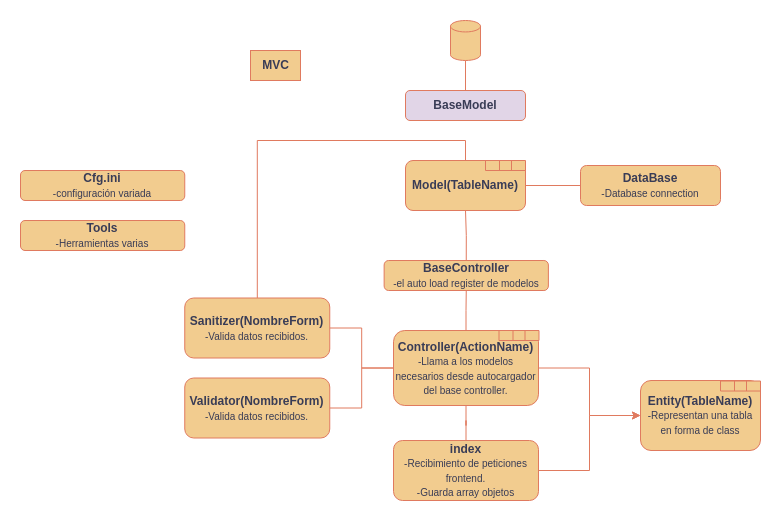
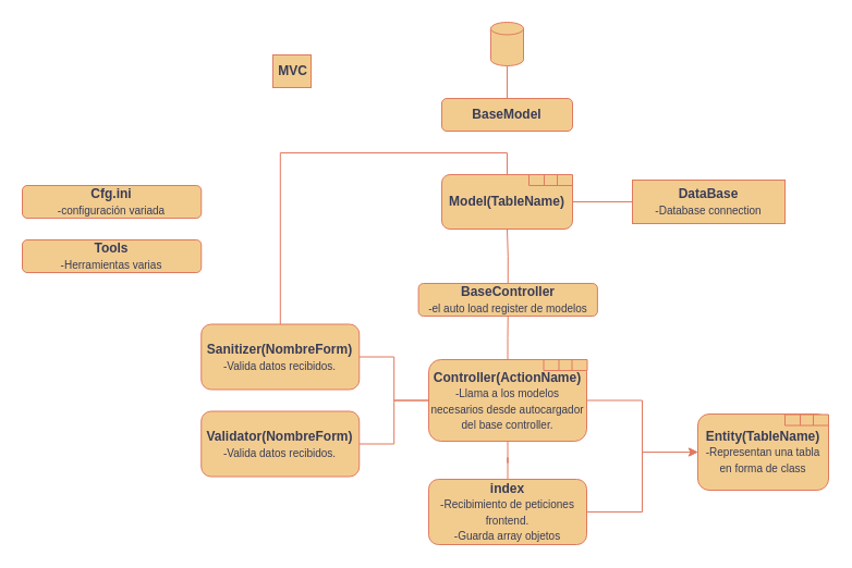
- <mxCell id="36" value="MVC" style="text;html=1;align=center;verticalAlign=middle;resizable=0;points=[];autosize=1;strokeColor=#E07A5F;fillColor=#F2CC8F;fontStyle=1;horizontal=1;labelBackgroundColor=none;fontColor=#393C56;" parent="1" vertex="1"><mxGeometry y="50" width="50" height="30" as="geometry" x="250" /></mxCell>
+ <mxCell id="36" value="MVC" style="text;html=1;align=center;verticalAlign=middle;resizable=0;points=[];autosize=1;strokeColor=#E07A5F;fillColor=#F2CC8F;fontStyle=1;horizontal=1;labelBackgroundColor=none;fontColor=#393C56;" parent="1" vertex="1"><mxGeometry x="250" y="50" width="35" height="30" as="geometry" /></mxCell>
- <mxCell id="2" value="&lt;b&gt;BaseModel&lt;/b&gt;" style="rounded=1;whiteSpace=wrap;html=1;fontSize=12;glass=0;strokeWidth=1;shadow=0;labelBackgroundColor=none;fillColor=#e1d5e7;strokeColor=#E07A5F;fontColor=#393C56;" parent="1" vertex="1"><mxGeometry x="405" y="90" width="120" height="30" as="geometry" /></mxCell>
+ <mxCell id="2" value="&lt;b&gt;BaseModel&lt;/b&gt;" style="rounded=1;whiteSpace=wrap;html=1;fontSize=12;glass=0;strokeWidth=1;shadow=0;labelBackgroundColor=none;fillColor=#F2CC8F;strokeColor=#E07A5F;fontColor=#393C56;" parent="1" vertex="1"><mxGeometry x="405" y="90" width="120" height="30" as="geometry" /></mxCell>
- <mxCell id="3" value="&lt;b&gt;DataBase&lt;br&gt;&lt;/b&gt;&lt;font style=&quot;font-size: 10px;&quot;&gt;-Database connection&lt;/font&gt;" style="rounded=1;whiteSpace=wrap;html=1;fontSize=12;glass=0;strokeWidth=1;shadow=0;labelBackgroundColor=none;fillColor=#F2CC8F;strokeColor=#E07A5F;fontColor=#393C56;" parent="1" vertex="1"><mxGeometry x="580" y="165" width="140" height="40" as="geometry" /></mxCell>
+ <mxCell id="3" value="&lt;b&gt;DataBase&lt;br&gt;&lt;/b&gt;&lt;font style=&quot;font-size: 10px;&quot;&gt;-Database connection&lt;/font&gt;" style="whiteSpace=wrap;html=1;fontSize=12;glass=0;strokeWidth=1;shadow=0;labelBackgroundColor=none;fillColor=#F2CC8F;strokeColor=#E07A5F;fontColor=#393C56;rounded=0;" parent="1" vertex="1"><mxGeometry x="580" y="165" width="140" height="40" as="geometry" /></mxCell>
